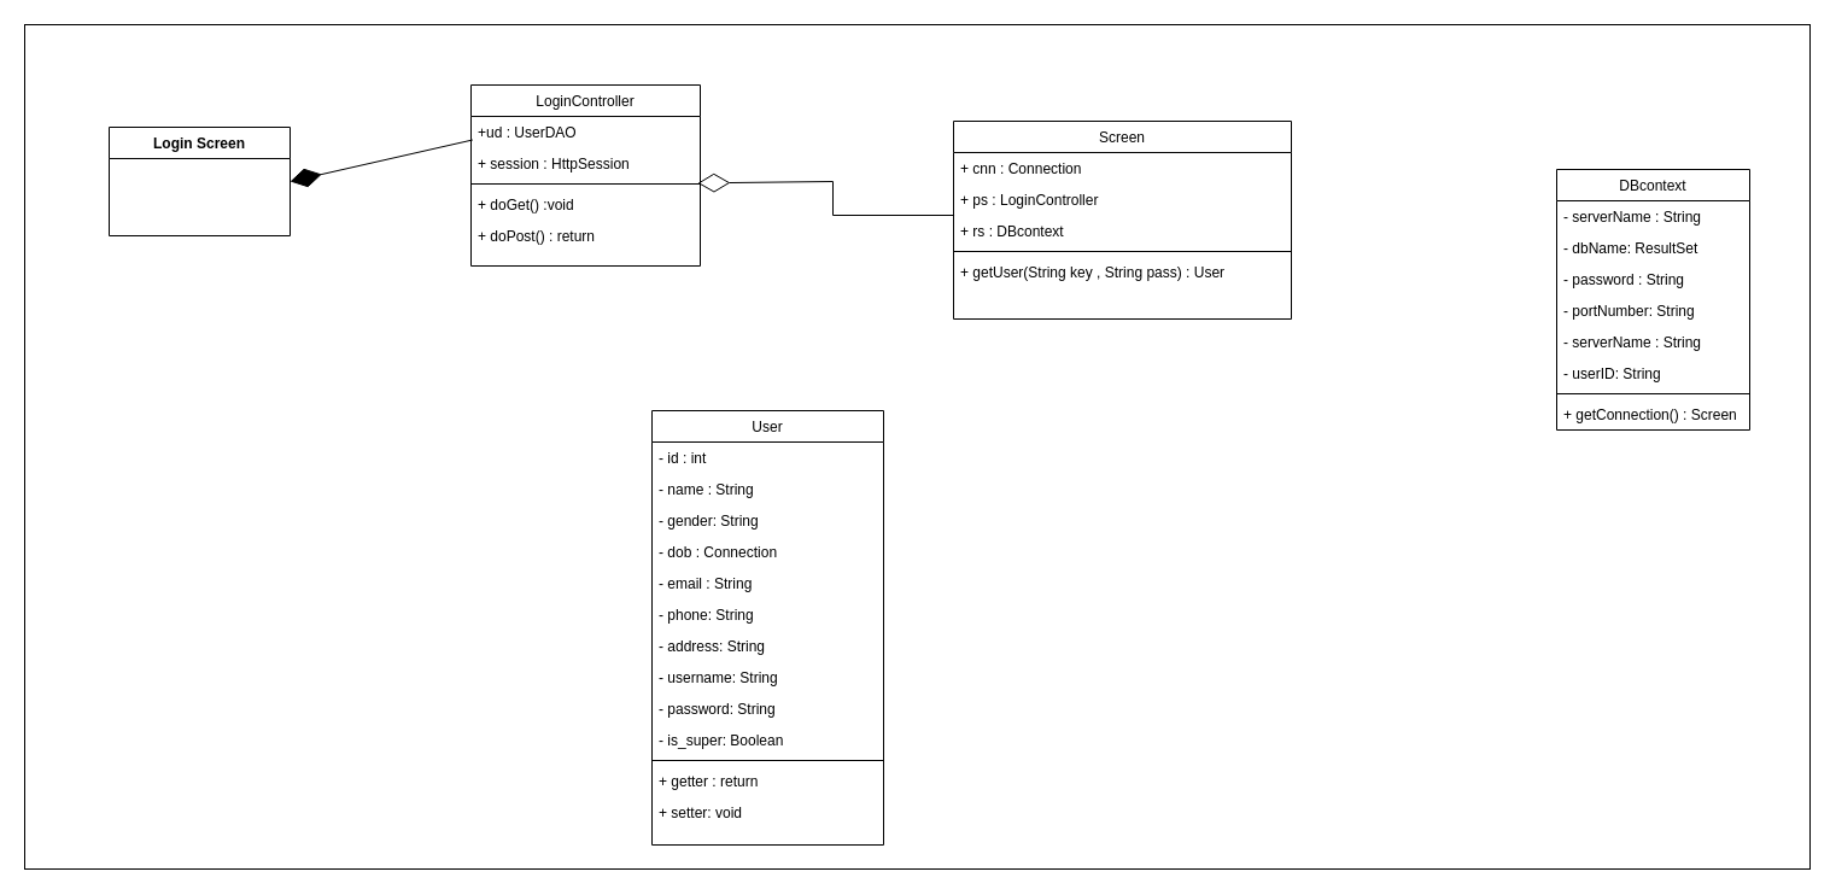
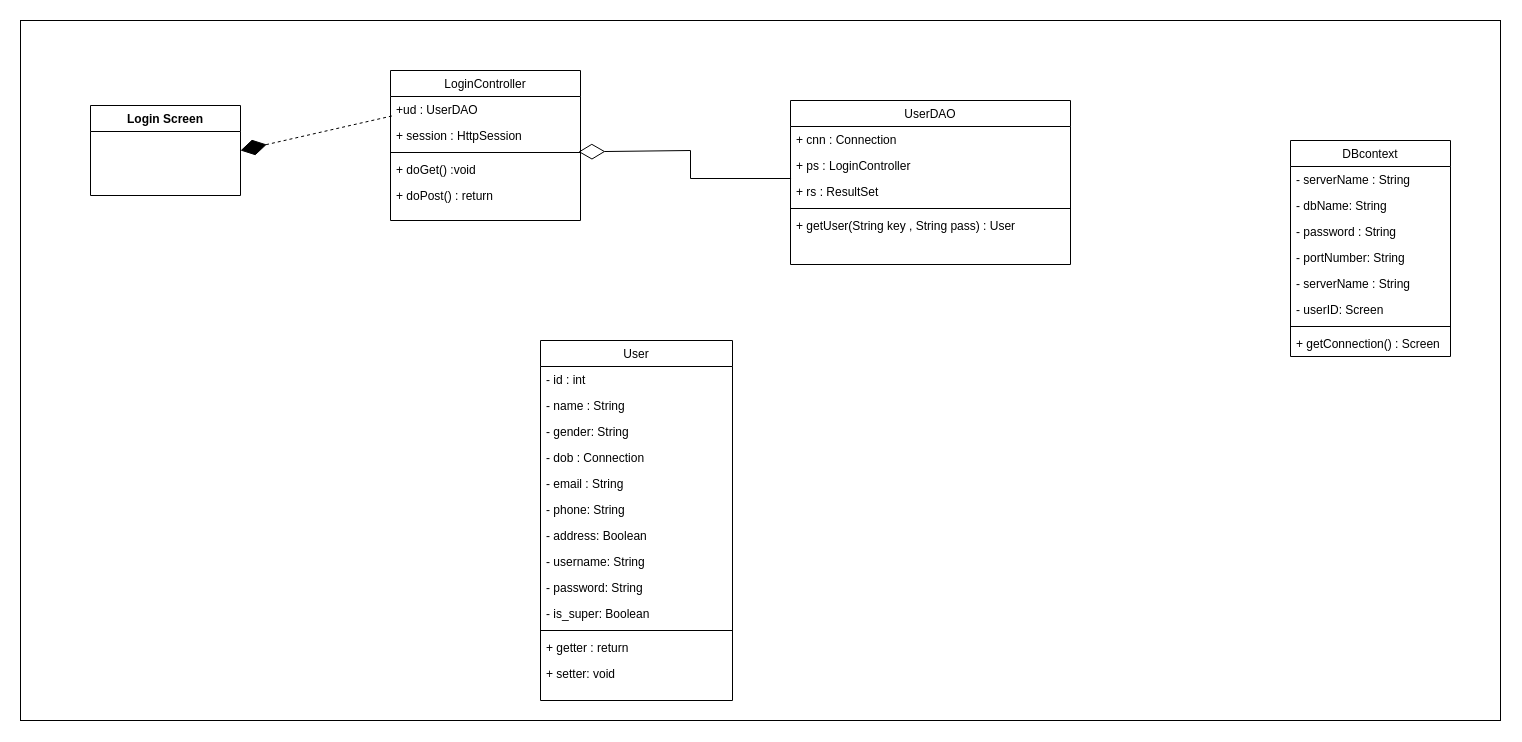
- <mxCell id="3" value="Screen" style="swimlane;fontStyle=0;align=center;verticalAlign=top;childLayout=stackLayout;horizontal=1;startSize=26;horizontalStack=0;resizeParent=1;resizeLast=0;collapsible=1;marginBottom=0;rounded=0;shadow=0;strokeWidth=1;" parent="1" vertex="1"><mxGeometry x="790" y="100" width="280" height="164" as="geometry"><mxRectangle x="130" y="380" width="160" height="26" as="alternateBounds" /></mxGeometry></mxCell>
+ <mxCell id="3" value="UserDAO" style="swimlane;fontStyle=0;align=center;verticalAlign=top;childLayout=stackLayout;horizontal=1;startSize=26;horizontalStack=0;resizeParent=1;resizeLast=0;collapsible=1;marginBottom=0;rounded=0;shadow=0;strokeWidth=1;" parent="1" vertex="1"><mxGeometry x="790" y="100" width="280" height="164" as="geometry"><mxRectangle x="130" y="380" width="160" height="26" as="alternateBounds" /></mxGeometry></mxCell>
- <mxCell id="39" value="" style="endArrow=diamondThin;endFill=1;endSize=24;html=1;rounded=0;entryX=1;entryY=0.5;entryDx=0;entryDy=0;exitX=0.007;exitY=0.75;exitDx=0;exitDy=0;exitPerimeter=0;" parent="1" source="34" target="32" edge="1"><mxGeometry width="160" relative="1" as="geometry"><mxPoint x="230" y="300" as="sourcePoint" /><mxPoint x="390" y="300" as="targetPoint" /></mxGeometry></mxCell>
+ <mxCell id="39" value="" style="endArrow=diamondThin;endFill=1;endSize=24;html=1;rounded=0;entryX=1;entryY=0.5;entryDx=0;entryDy=0;exitX=0.007;exitY=0.75;exitDx=0;exitDy=0;exitPerimeter=0;dashed=1;" parent="1" source="34" target="32" edge="1"><mxGeometry width="160" relative="1" as="geometry"><mxPoint x="230" y="300" as="sourcePoint" /><mxPoint x="390" y="300" as="targetPoint" /></mxGeometry></mxCell>
- <mxCell id="6" value="+ rs : DBcontext" style="text;align=left;verticalAlign=top;spacingLeft=4;spacingRight=4;overflow=hidden;rotatable=0;points=[[0,0.5],[1,0.5]];portConstraint=eastwest;rounded=0;shadow=0;html=0;" parent="3" vertex="1"><mxGeometry y="78" width="280" height="26" as="geometry" /></mxCell>
+ <mxCell id="6" value="+ rs : ResultSet" style="text;align=left;verticalAlign=top;spacingLeft=4;spacingRight=4;overflow=hidden;rotatable=0;points=[[0,0.5],[1,0.5]];portConstraint=eastwest;rounded=0;shadow=0;html=0;" parent="3" vertex="1"><mxGeometry y="78" width="280" height="26" as="geometry" /></mxCell>
- <mxCell id="11" value="- dbName: ResultSet" style="text;align=left;verticalAlign=top;spacingLeft=4;spacingRight=4;overflow=hidden;rotatable=0;points=[[0,0.5],[1,0.5]];portConstraint=eastwest;" parent="9" vertex="1"><mxGeometry y="52" width="160" height="26" as="geometry" /></mxCell>
+ <mxCell id="11" value="- dbName: String" style="text;align=left;verticalAlign=top;spacingLeft=4;spacingRight=4;overflow=hidden;rotatable=0;points=[[0,0.5],[1,0.5]];portConstraint=eastwest;" parent="9" vertex="1"><mxGeometry y="52" width="160" height="26" as="geometry" /></mxCell>
- <mxCell id="15" value="- userID: String" style="text;align=left;verticalAlign=top;spacingLeft=4;spacingRight=4;overflow=hidden;rotatable=0;points=[[0,0.5],[1,0.5]];portConstraint=eastwest;" parent="9" vertex="1"><mxGeometry y="156" width="160" height="26" as="geometry" /></mxCell>
+ <mxCell id="15" value="- userID: Screen" style="text;align=left;verticalAlign=top;spacingLeft=4;spacingRight=4;overflow=hidden;rotatable=0;points=[[0,0.5],[1,0.5]];portConstraint=eastwest;" parent="9" vertex="1"><mxGeometry y="156" width="160" height="26" as="geometry" /></mxCell>
- <mxCell id="25" value="- address: String" style="text;align=left;verticalAlign=top;spacingLeft=4;spacingRight=4;overflow=hidden;rotatable=0;points=[[0,0.5],[1,0.5]];portConstraint=eastwest;rounded=0;shadow=0;html=0;" parent="18" vertex="1"><mxGeometry y="182" width="192" height="26" as="geometry" /></mxCell>
+ <mxCell id="25" value="- address: Boolean" style="text;align=left;verticalAlign=top;spacingLeft=4;spacingRight=4;overflow=hidden;rotatable=0;points=[[0,0.5],[1,0.5]];portConstraint=eastwest;rounded=0;shadow=0;html=0;" parent="18" vertex="1"><mxGeometry y="182" width="192" height="26" as="geometry" /></mxCell>
